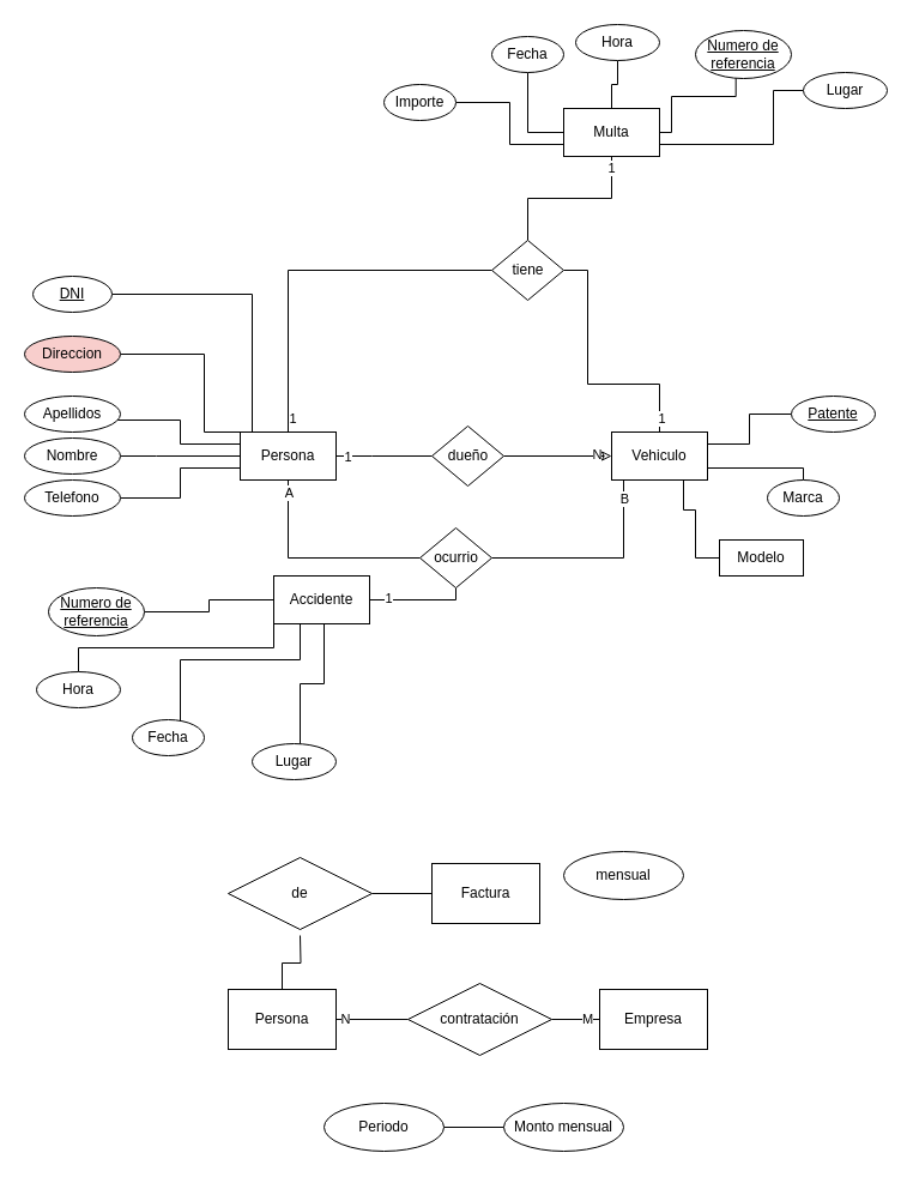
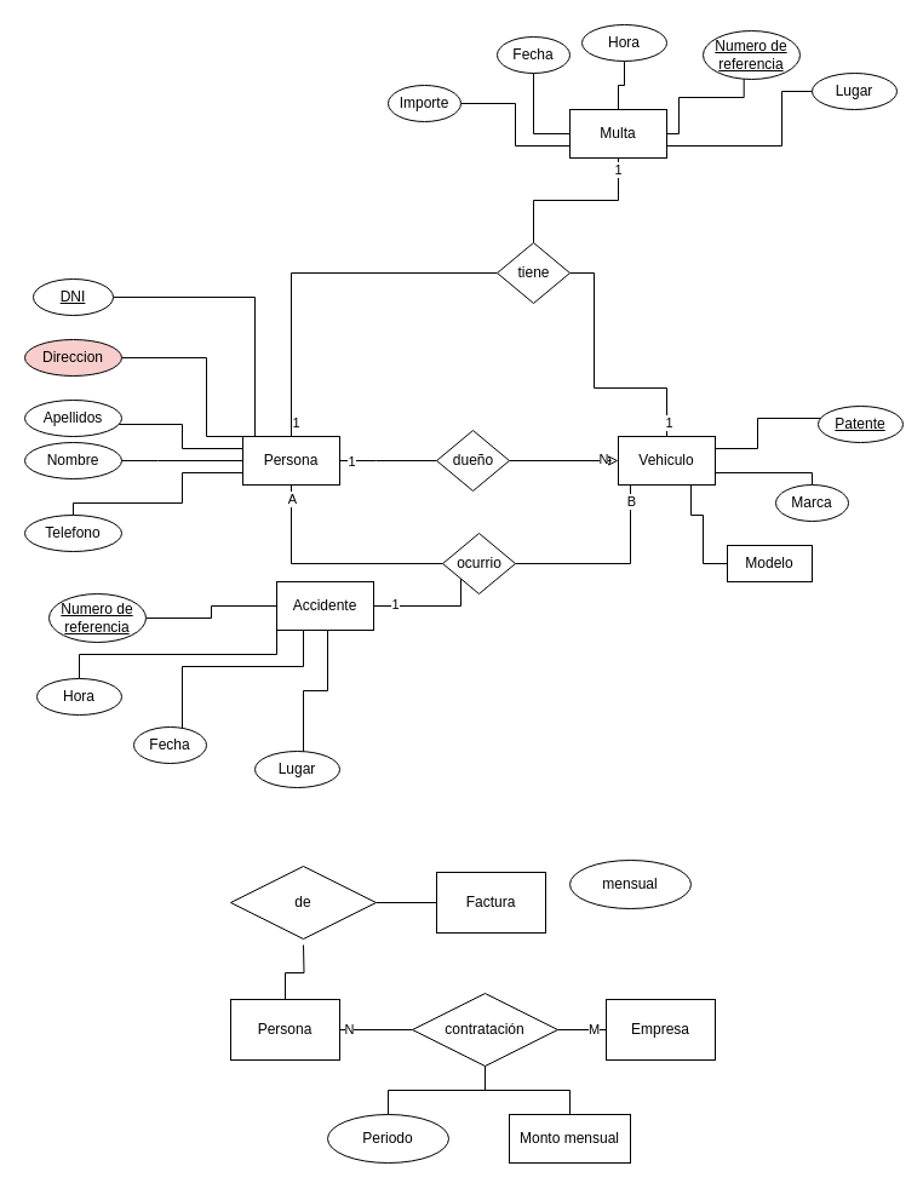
- <mxCell id="24" value="Patente" style="ellipse;whiteSpace=wrap;html=1;fontStyle=4" vertex="1" parent="1"><mxGeometry x="660" y="330" width="70" height="30" as="geometry" /></mxCell>
+ <mxCell id="24" value="Patente" style="ellipse;whiteSpace=wrap;html=1;fontStyle=4" vertex="1" parent="1"><mxGeometry x="675" y="335" width="70" height="30" as="geometry" /></mxCell>
- <mxCell id="20" value="Telefono" style="ellipse;whiteSpace=wrap;html=1;" vertex="1" parent="1"><mxGeometry x="20" y="400" width="80" height="30" as="geometry" /></mxCell>
+ <mxCell id="20" value="Telefono" style="ellipse;whiteSpace=wrap;html=1;" vertex="1" parent="1"><mxGeometry x="20" y="425" width="80" height="30" as="geometry" /></mxCell>
- <mxCell id="44" value="ocurrio" style="shape=rhombus;html=1;dashed=0;whitespace=wrap;perimeter=rhombusPerimeter;" vertex="1" parent="1"><mxGeometry x="350" y="440" width="60" height="50" as="geometry" /></mxCell>
+ <mxCell id="44" value="ocurrio" style="shape=rhombus;html=1;dashed=0;whitespace=wrap;perimeter=rhombusPerimeter;" vertex="1" parent="1"><mxGeometry x="365" y="440" width="60" height="50" as="geometry" /></mxCell>
+ <mxCell id="70" style="edgeStyle=orthogonalEdgeStyle;rounded=0;orthogonalLoop=1;jettySize=auto;html=1;entryX=0.5;entryY=1;entryDx=0;entryDy=0;endArrow=none;endFill=0;" edge="1" parent="1" source="71" target="65"><mxGeometry relative="1" as="geometry" /></mxCell>
- <mxCell id="68" style="edgeStyle=orthogonalEdgeStyle;rounded=0;orthogonalLoop=1;jettySize=auto;html=1;endArrow=none;endFill=0;" edge="1" parent="1" source="69" target="71"><mxGeometry relative="1" as="geometry" /></mxCell>
+ <mxCell id="68" style="edgeStyle=orthogonalEdgeStyle;rounded=0;orthogonalLoop=1;jettySize=auto;html=1;entryX=0.5;entryY=1;entryDx=0;entryDy=0;endArrow=none;endFill=0;" edge="1" parent="1" source="69" target="65"><mxGeometry relative="1" as="geometry" /></mxCell>
- <mxCell id="71" value="Monto mensual" style="ellipse;whiteSpace=wrap;html=1;align=center;" vertex="1" parent="1"><mxGeometry x="420" y="920" width="100" height="40" as="geometry" /></mxCell>
+ <mxCell id="71" value="Monto mensual" style="whiteSpace=wrap;html=1;align=center;rounded=0;" vertex="1" parent="1"><mxGeometry x="420" y="920" width="100" height="40" as="geometry" /></mxCell>
